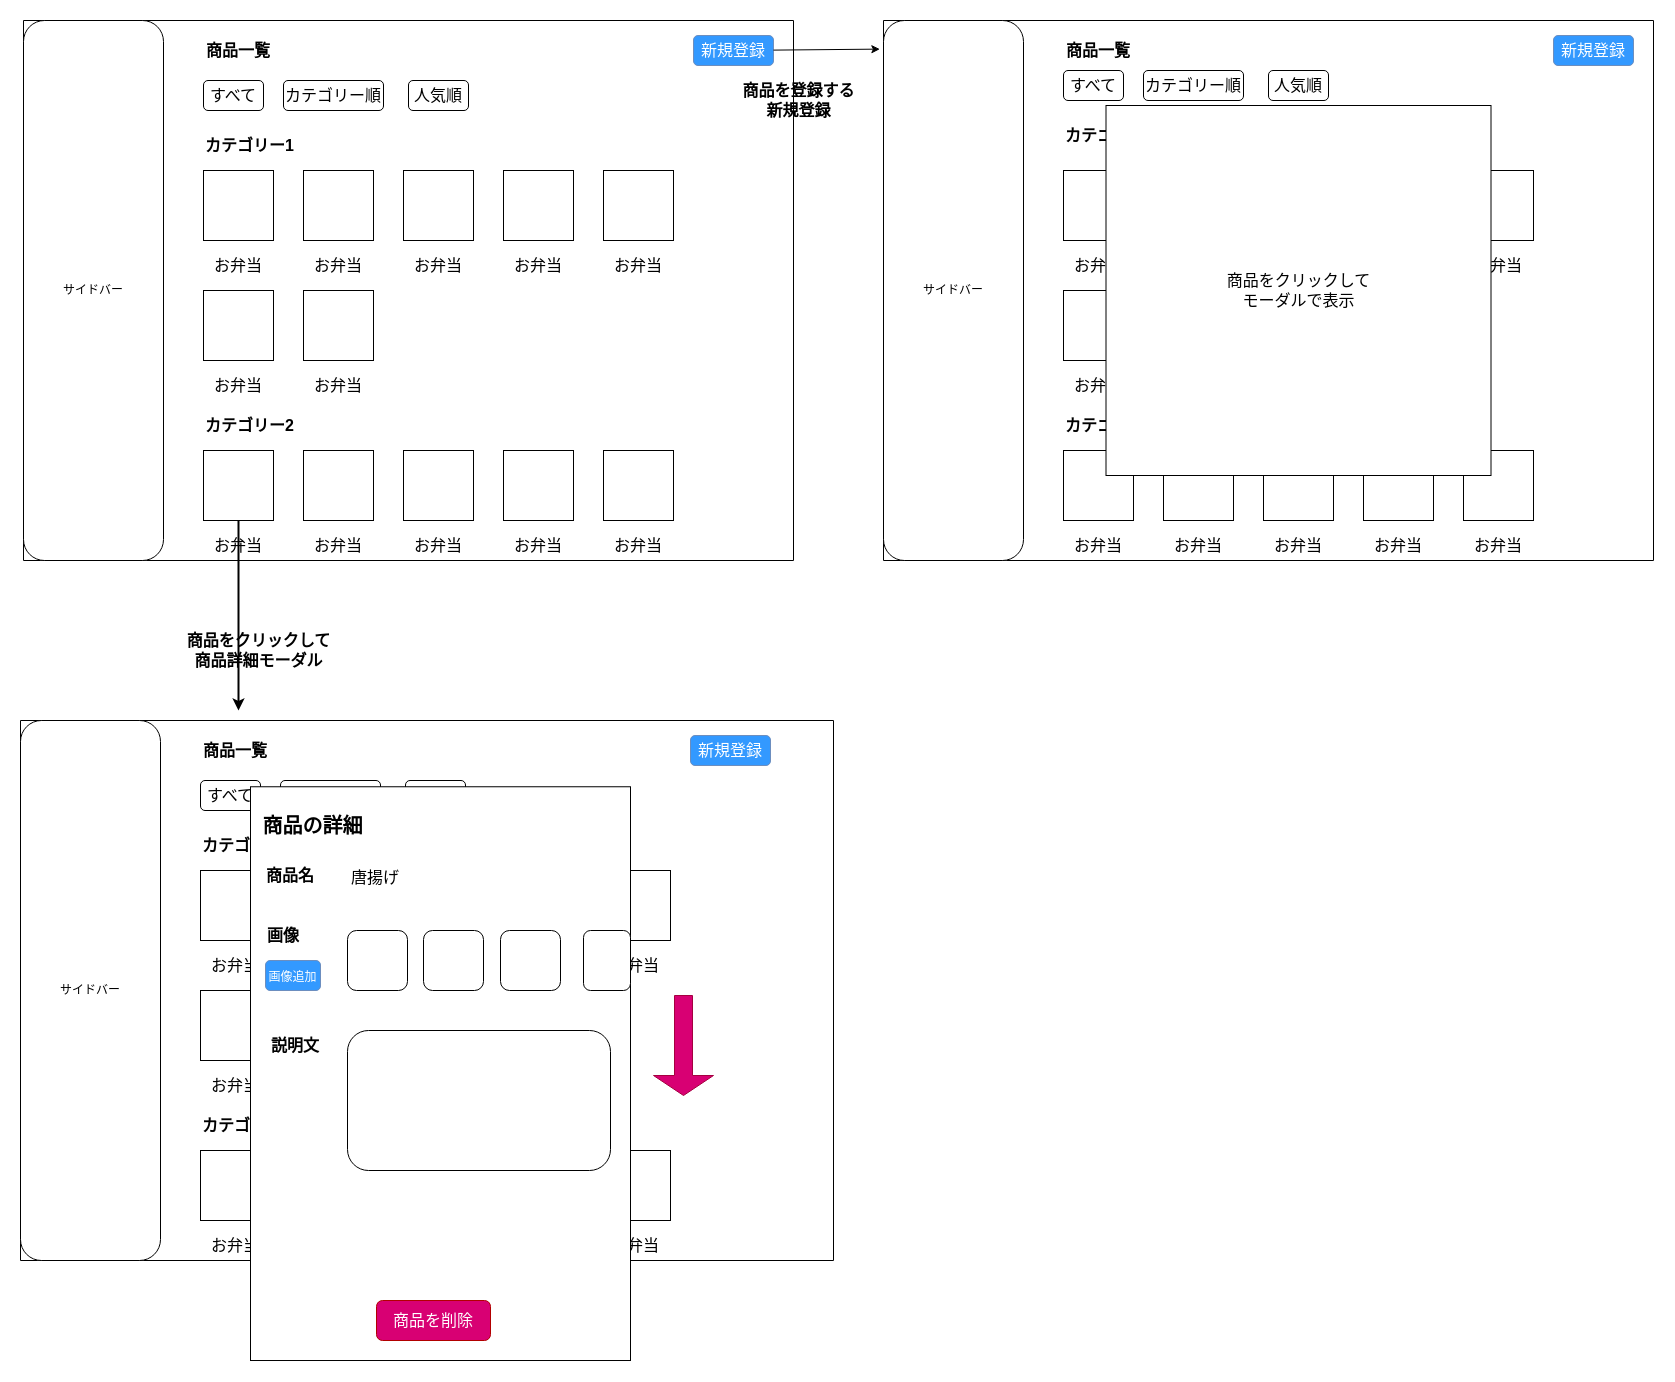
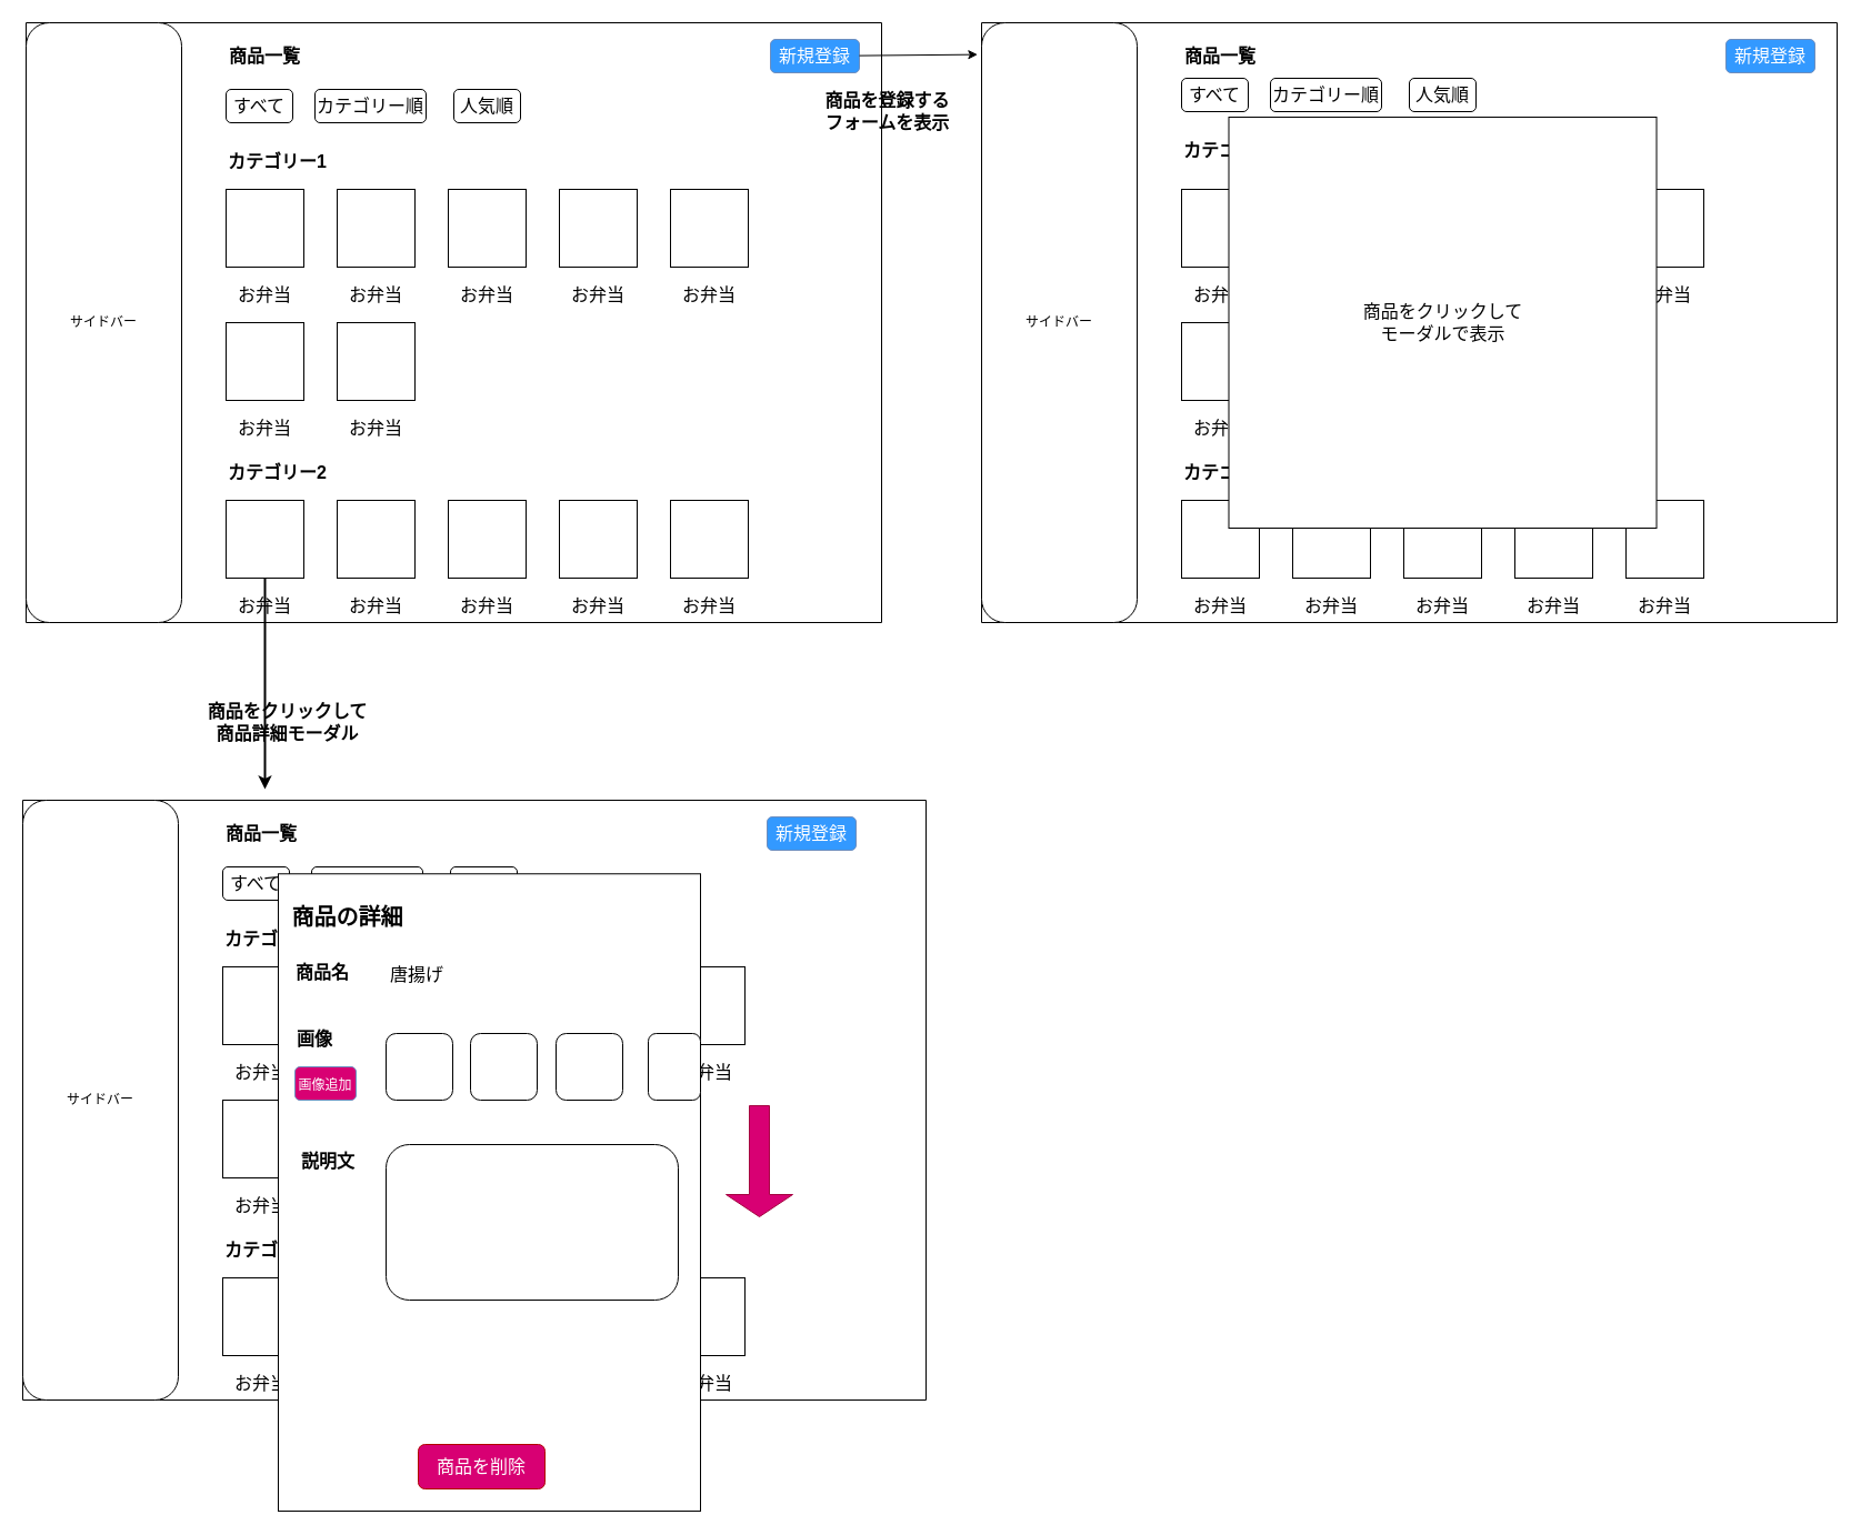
- <mxCell id="72" value="&lt;b&gt;商品を登録する&lt;br&gt;新規登録&lt;/b&gt;" style="text;html=1;align=center;verticalAlign=middle;resizable=0;points=[];autosize=1;strokeColor=none;fillColor=none;fontSize=16;" vertex="1" parent="1"><mxGeometry x="733" y="80" width="130" height="40" as="geometry" /></mxCell>
+ <mxCell id="72" value="&lt;b&gt;商品を登録する&lt;br&gt;フォームを表示&lt;/b&gt;" style="text;html=1;align=center;verticalAlign=middle;resizable=0;points=[];autosize=1;strokeColor=none;fillColor=none;fontSize=16;" vertex="1" parent="1"><mxGeometry x="733" y="80" width="130" height="40" as="geometry" /></mxCell>
- <mxCell id="114" value="&lt;font color=&quot;#ffffff&quot; style=&quot;font-size: 12px&quot;&gt;画像追加&lt;br&gt;&lt;/font&gt;" style="rounded=1;whiteSpace=wrap;html=1;fontSize=16;fillColor=#3399FF;strokeColor=#6c8ebf;" vertex="1" parent="73"><mxGeometry x="245" y="240" width="55" height="30" as="geometry" /></mxCell>
+ <mxCell id="114" value="&lt;font color=&quot;#ffffff&quot; style=&quot;font-size: 12px&quot;&gt;画像追加&lt;br&gt;&lt;/font&gt;" style="rounded=1;whiteSpace=wrap;html=1;fontSize=16;fillColor=#d80073;strokeColor=#6c8ebf;" vertex="1" parent="73"><mxGeometry x="245" y="240" width="55" height="30" as="geometry" /></mxCell>
